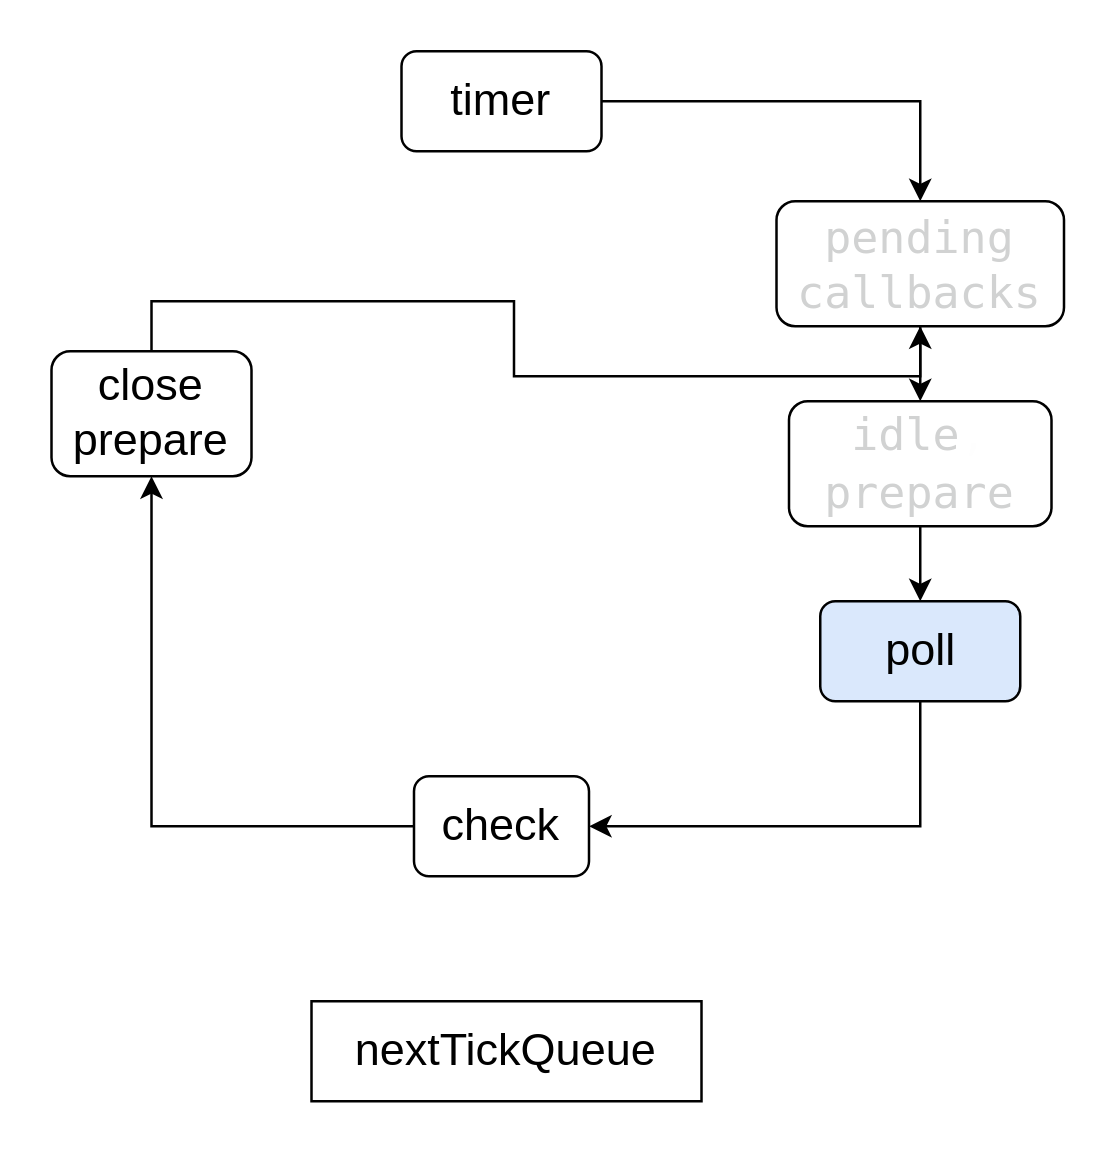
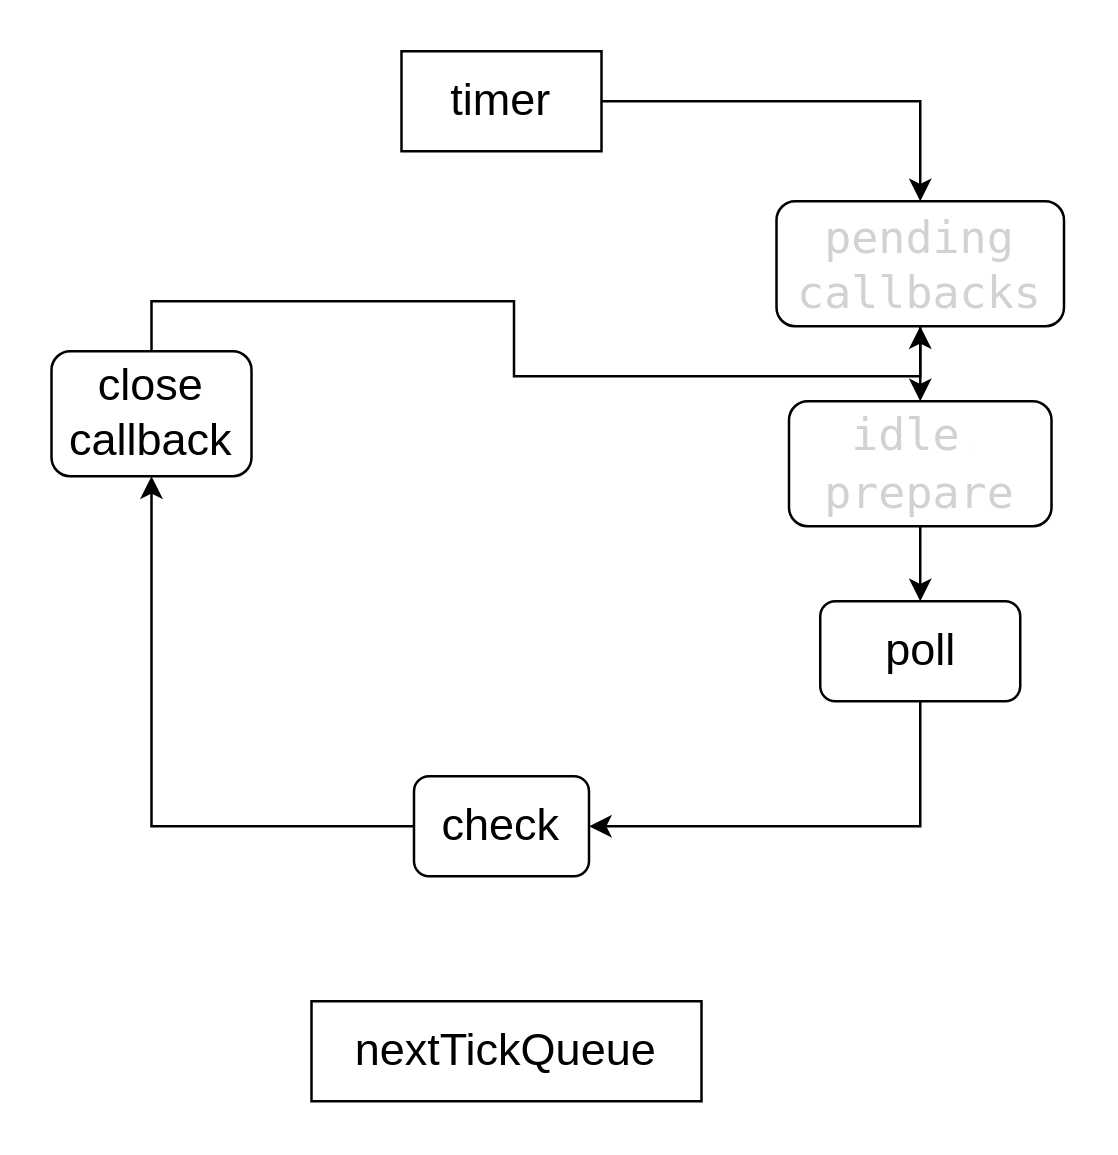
- <mxCell id="3" value="&lt;font style=&quot;font-size: 18px&quot;&gt;timer&lt;/font&gt;" style="rounded=1;whiteSpace=wrap;html=1;" vertex="1" parent="1"><mxGeometry x="160" y="20" width="80" height="40" as="geometry" /></mxCell>
+ <mxCell id="3" value="&lt;font style=&quot;font-size: 18px&quot;&gt;timer&lt;/font&gt;" style="whiteSpace=wrap;html=1;rounded=0;" vertex="1" parent="1"><mxGeometry x="160" y="20" width="80" height="40" as="geometry" /></mxCell>
- <mxCell id="7" value="&lt;font style=&quot;font-size: 18px&quot;&gt;close&lt;br&gt;prepare&lt;br&gt;&lt;/font&gt;" style="rounded=1;whiteSpace=wrap;html=1;" vertex="1" parent="1"><mxGeometry x="20" y="140" width="80" height="50" as="geometry" /></mxCell>
+ <mxCell id="7" value="&lt;font style=&quot;font-size: 18px&quot;&gt;close&lt;br&gt;callback&lt;br&gt;&lt;/font&gt;" style="rounded=1;whiteSpace=wrap;html=1;" vertex="1" parent="1"><mxGeometry x="20" y="140" width="80" height="50" as="geometry" /></mxCell>
- <mxCell id="11" value="&lt;font style=&quot;font-size: 18px&quot;&gt;poll&lt;/font&gt;" style="rounded=1;whiteSpace=wrap;html=1;fillColor=#dae8fc;" vertex="1" parent="1"><mxGeometry x="327.5" y="240" width="80" height="40" as="geometry" /></mxCell>
+ <mxCell id="11" value="&lt;font style=&quot;font-size: 18px&quot;&gt;poll&lt;/font&gt;" style="rounded=1;whiteSpace=wrap;html=1;" vertex="1" parent="1"><mxGeometry x="327.5" y="240" width="80" height="40" as="geometry" /></mxCell>
